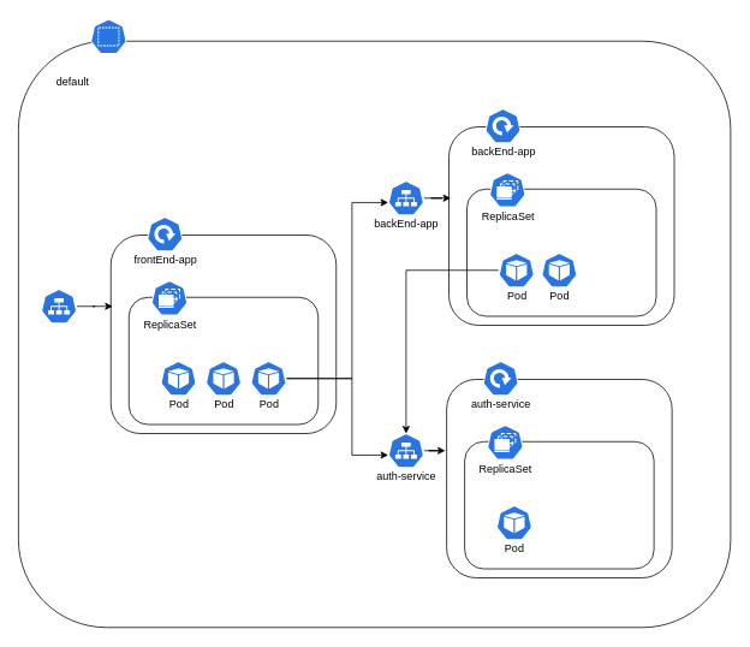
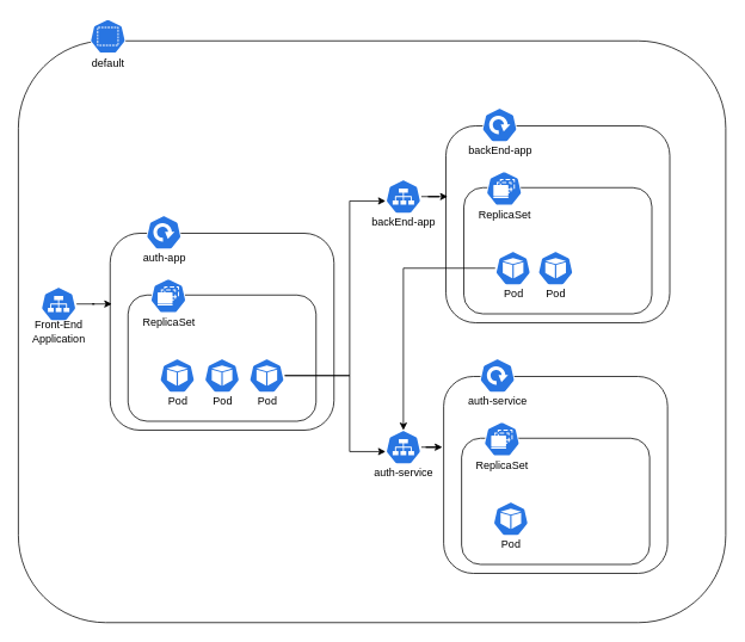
- <mxCell id="19" value="default" style="text;strokeColor=none;fillColor=none;html=1;fontSize=12;fontStyle=0;verticalAlign=middle;align=center;" vertex="1" parent="1"><mxGeometry x="55" y="80" width="50" height="20" as="geometry" /></mxCell>
+ <mxCell id="19" value="default" style="text;strokeColor=none;fillColor=none;html=1;fontSize=12;fontStyle=0;verticalAlign=middle;align=center;" vertex="1" parent="1"><mxGeometry x="95" y="60" width="50" height="20" as="geometry" /></mxCell>
- <mxCell id="39" value="frontEnd-app" style="text;strokeColor=none;fillColor=none;html=1;fontSize=12;fontStyle=0;verticalAlign=middle;align=center;" vertex="1" parent="1"><mxGeometry x="157.5" y="278" width="50" height="20" as="geometry" /></mxCell>
+ <mxCell id="39" value="auth-app" style="text;strokeColor=none;fillColor=none;html=1;fontSize=12;fontStyle=0;verticalAlign=middle;align=center;" vertex="1" parent="1"><mxGeometry x="157.5" y="278" width="50" height="20" as="geometry" /></mxCell>
+ <mxCell id="44" value="Front-End&lt;br&gt;Application" style="text;strokeColor=none;fillColor=none;html=1;fontSize=12;fontStyle=0;verticalAlign=middle;align=center;" vertex="1" parent="1"><mxGeometry x="40" y="360" width="50" height="20" as="geometry" /></mxCell>
